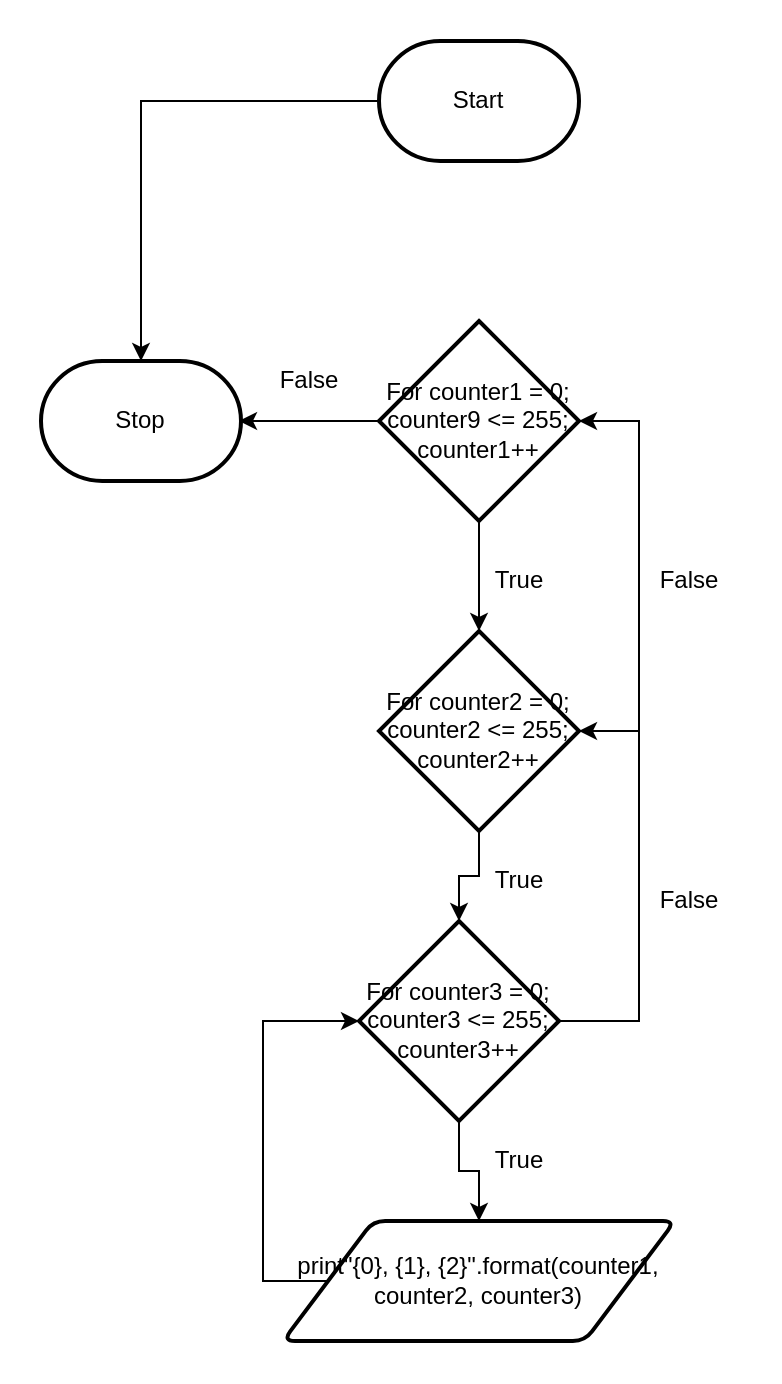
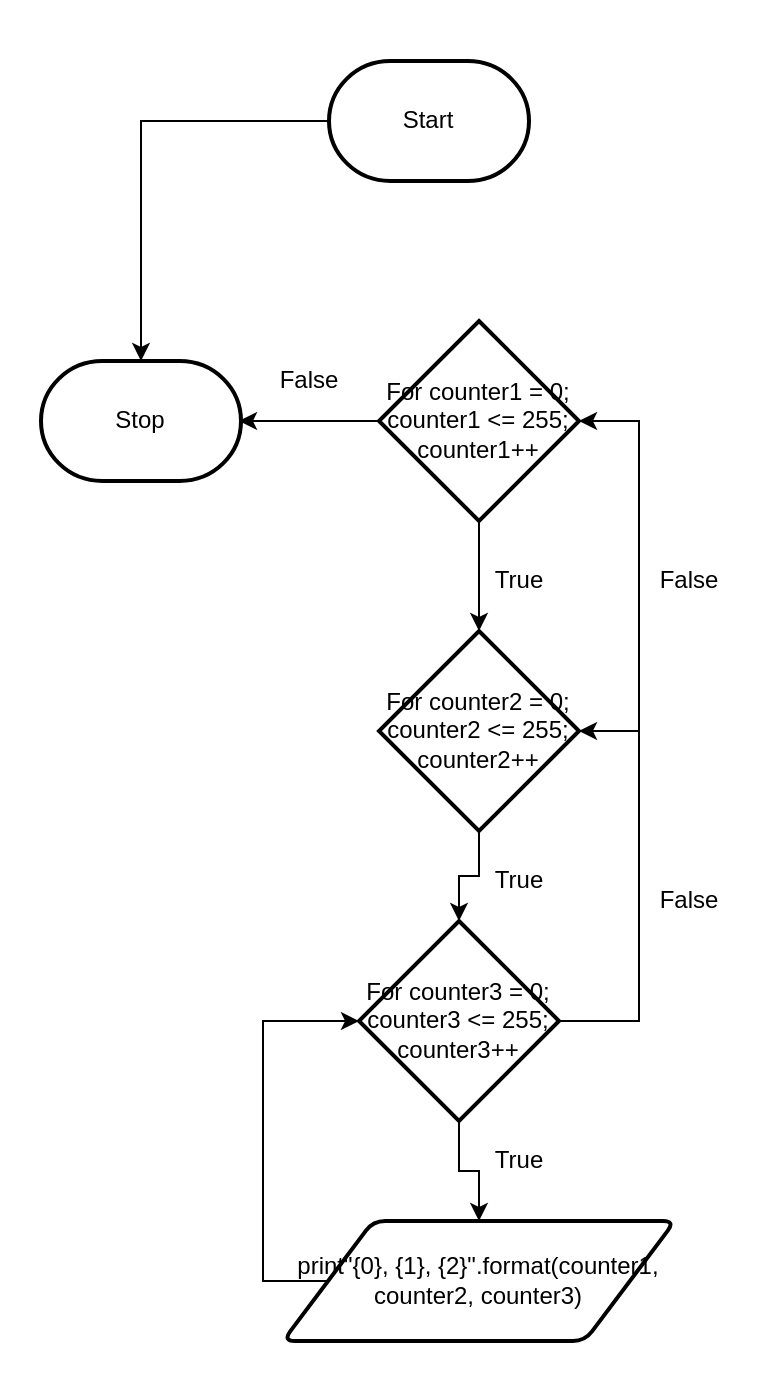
- <mxCell id="3" value="Start" style="strokeWidth=2;html=1;shape=mxgraph.flowchart.terminator;whiteSpace=wrap;" parent="1" vertex="1"><mxGeometry x="189" y="20" width="100" height="60" as="geometry" /></mxCell>
+ <mxCell id="3" value="Start" style="strokeWidth=2;html=1;shape=mxgraph.flowchart.terminator;whiteSpace=wrap;" parent="1" vertex="1"><mxGeometry x="164" y="30" width="100" height="60" as="geometry" /></mxCell>
- <mxCell id="13" value="For counter1 = 0; counter9 &amp;lt;= 255; counter1++" style="strokeWidth=2;html=1;shape=mxgraph.flowchart.decision;whiteSpace=wrap;" vertex="1" parent="1"><mxGeometry x="189" y="160" width="100" height="100" as="geometry" /></mxCell>
+ <mxCell id="13" value="For counter1 = 0; counter1 &amp;lt;= 255; counter1++" style="strokeWidth=2;html=1;shape=mxgraph.flowchart.decision;whiteSpace=wrap;" vertex="1" parent="1"><mxGeometry x="189" y="160" width="100" height="100" as="geometry" /></mxCell>
